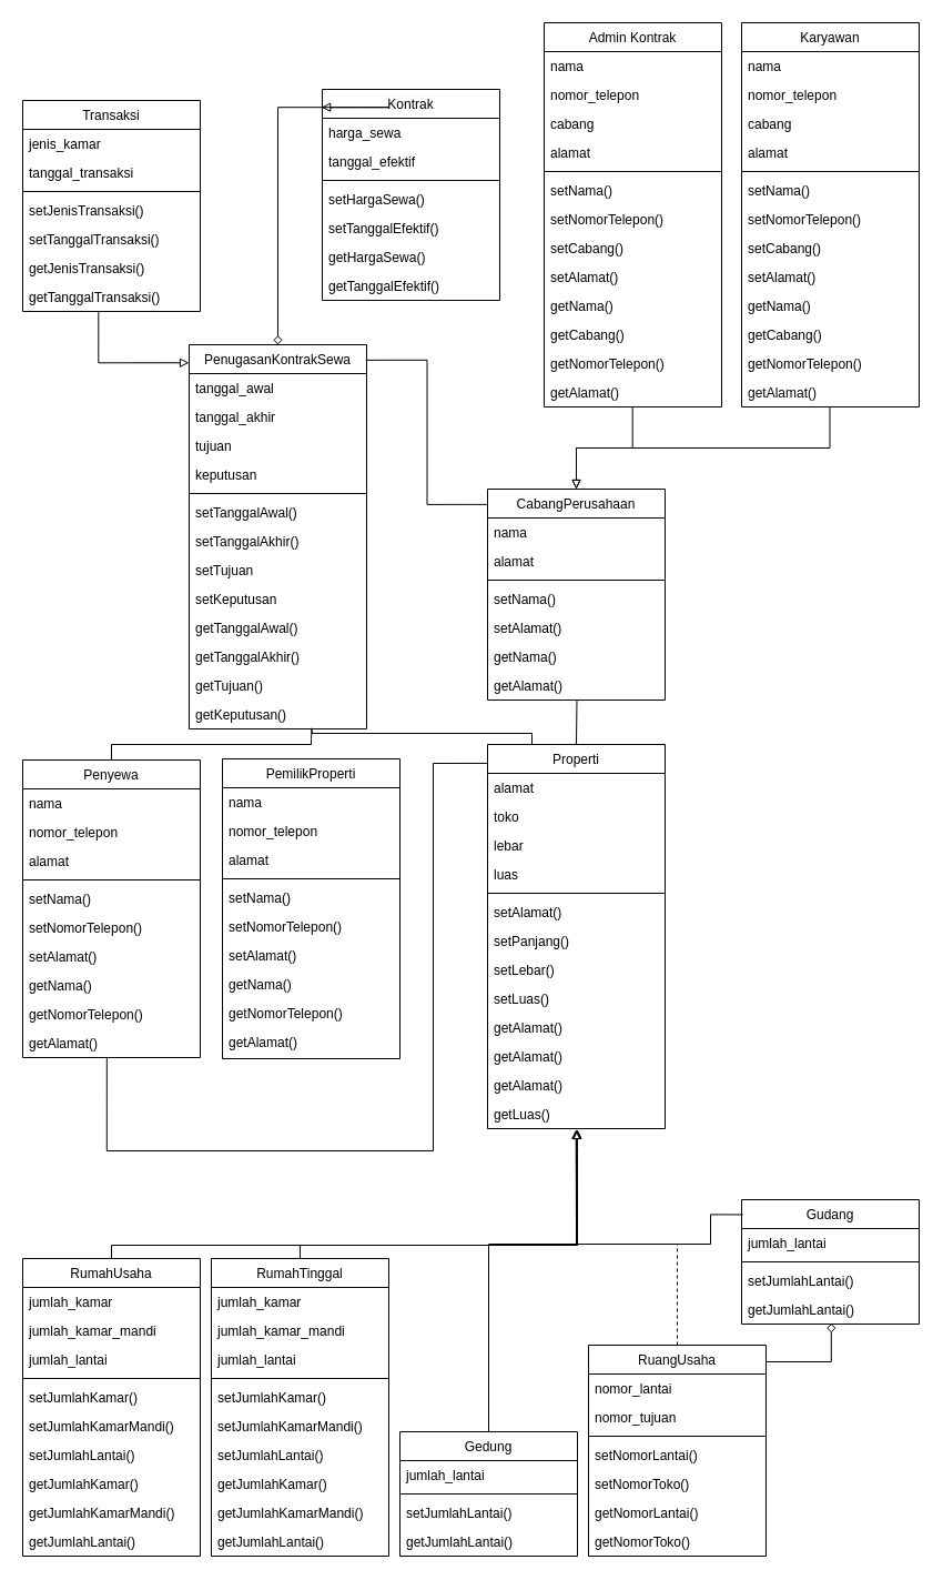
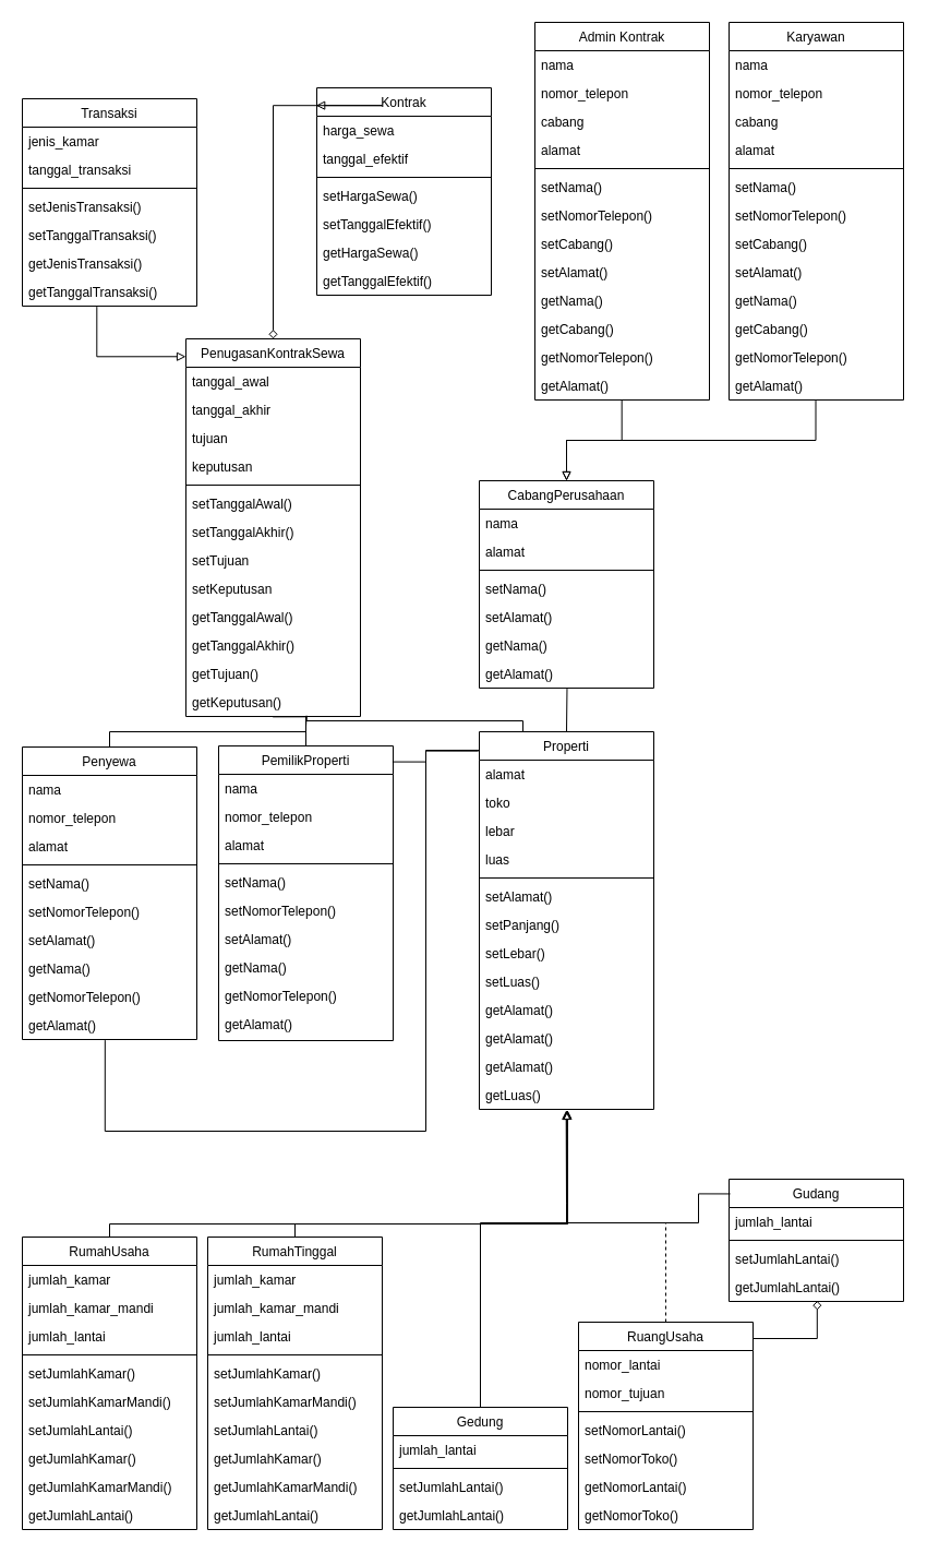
- <mxCell id="155" style="edgeStyle=orthogonalEdgeStyle;rounded=0;orthogonalLoop=1;jettySize=auto;html=1;exitX=0.995;exitY=0.04;exitDx=0;exitDy=0;entryX=0.002;entryY=0.073;entryDx=0;entryDy=0;endArrow=none;endFill=0;entryPerimeter=0;exitPerimeter=0;" edge="1" parent="1" source="92" target="41"><mxGeometry relative="1" as="geometry"><mxPoint x="530" y="921" as="sourcePoint" /><mxPoint x="530.48" y="850.598" as="targetPoint" /></mxGeometry></mxCell>
+ <mxCell id="49" style="edgeStyle=orthogonalEdgeStyle;rounded=0;orthogonalLoop=1;jettySize=auto;html=1;entryX=0.498;entryY=1.013;entryDx=0;entryDy=0;entryPerimeter=0;startArrow=none;startFill=0;endArrow=none;endFill=0;exitX=0.5;exitY=0;exitDx=0;exitDy=0;" edge="1" parent="1" source="50" target="105"><mxGeometry relative="1" as="geometry"><mxPoint x="90" y="680" as="sourcePoint" /><Array as="points"><mxPoint x="280" y="656" /></Array></mxGeometry></mxCell>
+ <mxCell id="77" style="edgeStyle=orthogonalEdgeStyle;rounded=0;orthogonalLoop=1;jettySize=auto;html=1;exitX=-0.005;exitY=0.051;exitDx=0;exitDy=0;entryX=0.996;entryY=0.054;entryDx=0;entryDy=0;endArrow=none;endFill=0;entryPerimeter=0;exitPerimeter=0;" edge="1" parent="1" source="78" target="50"><mxGeometry relative="1" as="geometry"><Array as="points"><mxPoint x="390" y="688" /><mxPoint x="390" y="698" /></Array></mxGeometry></mxCell>
